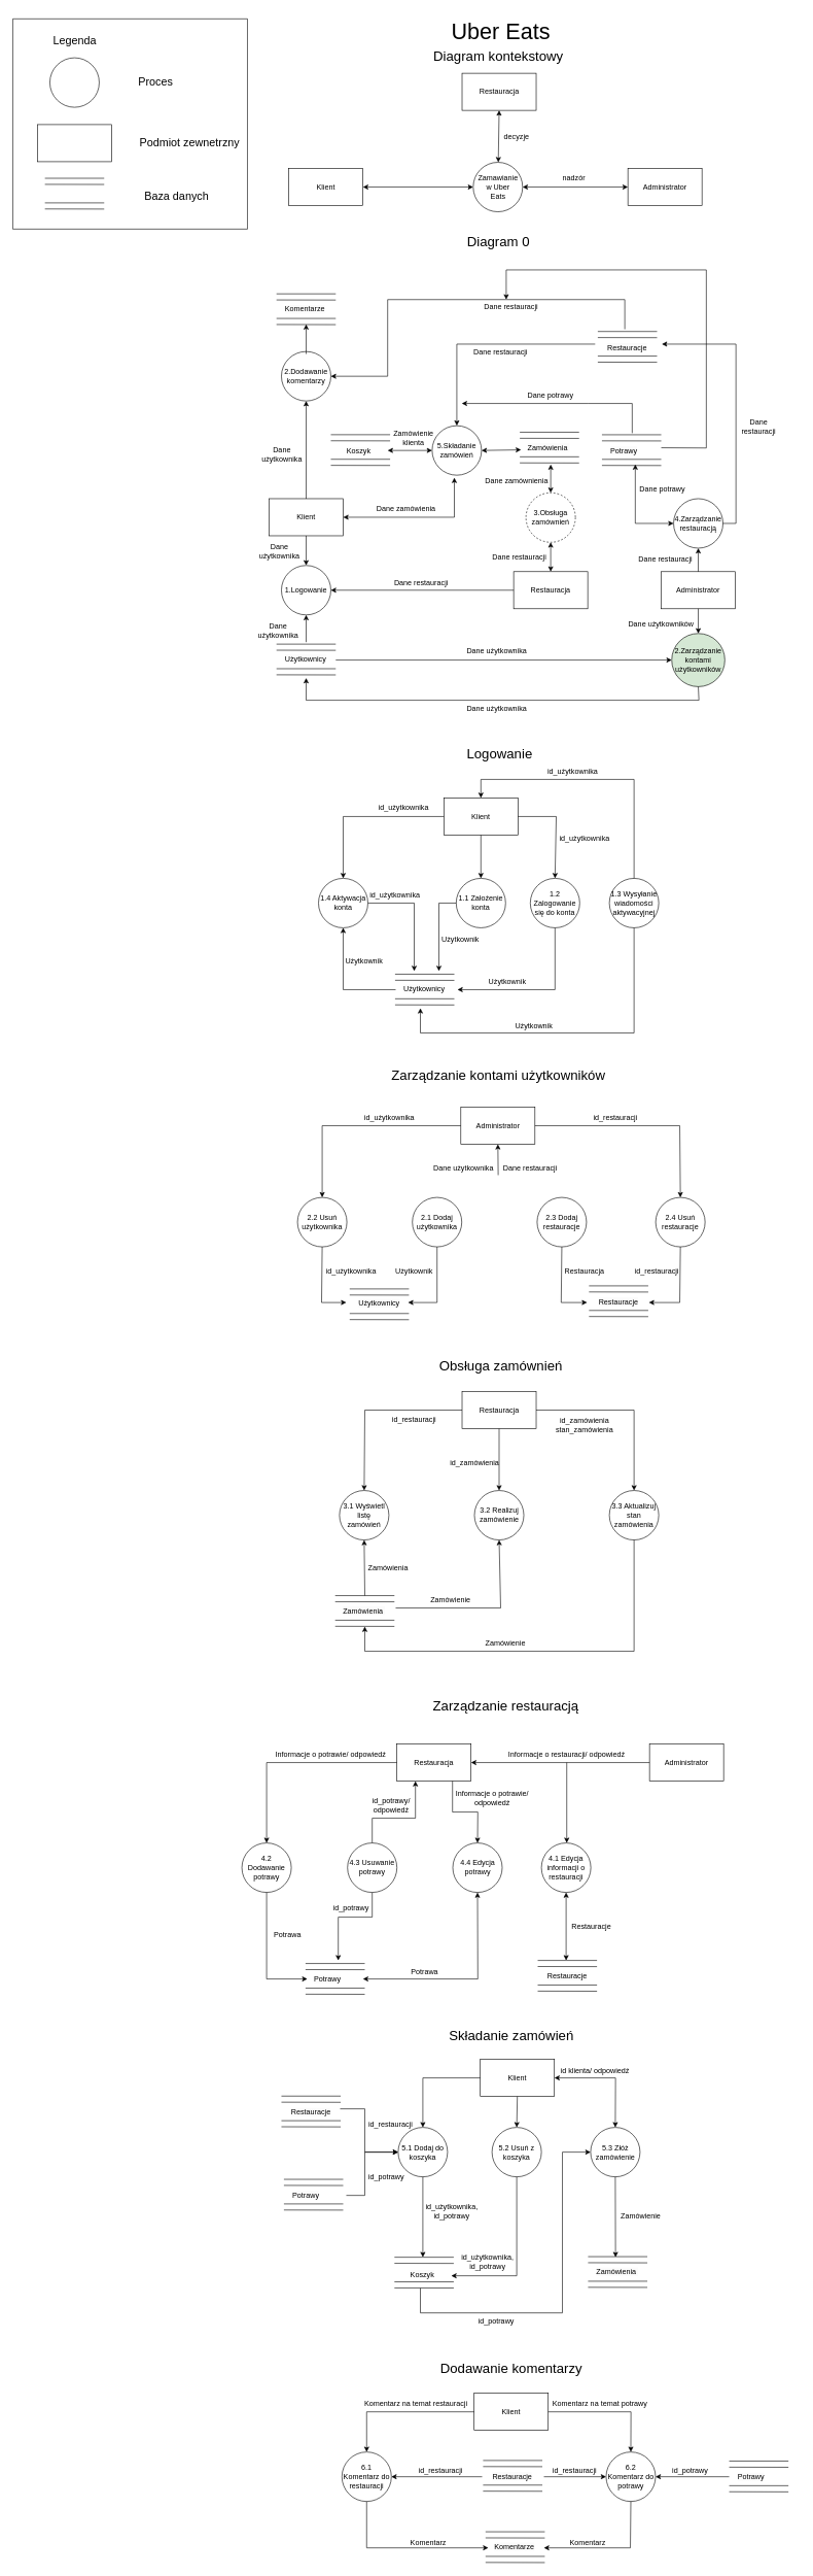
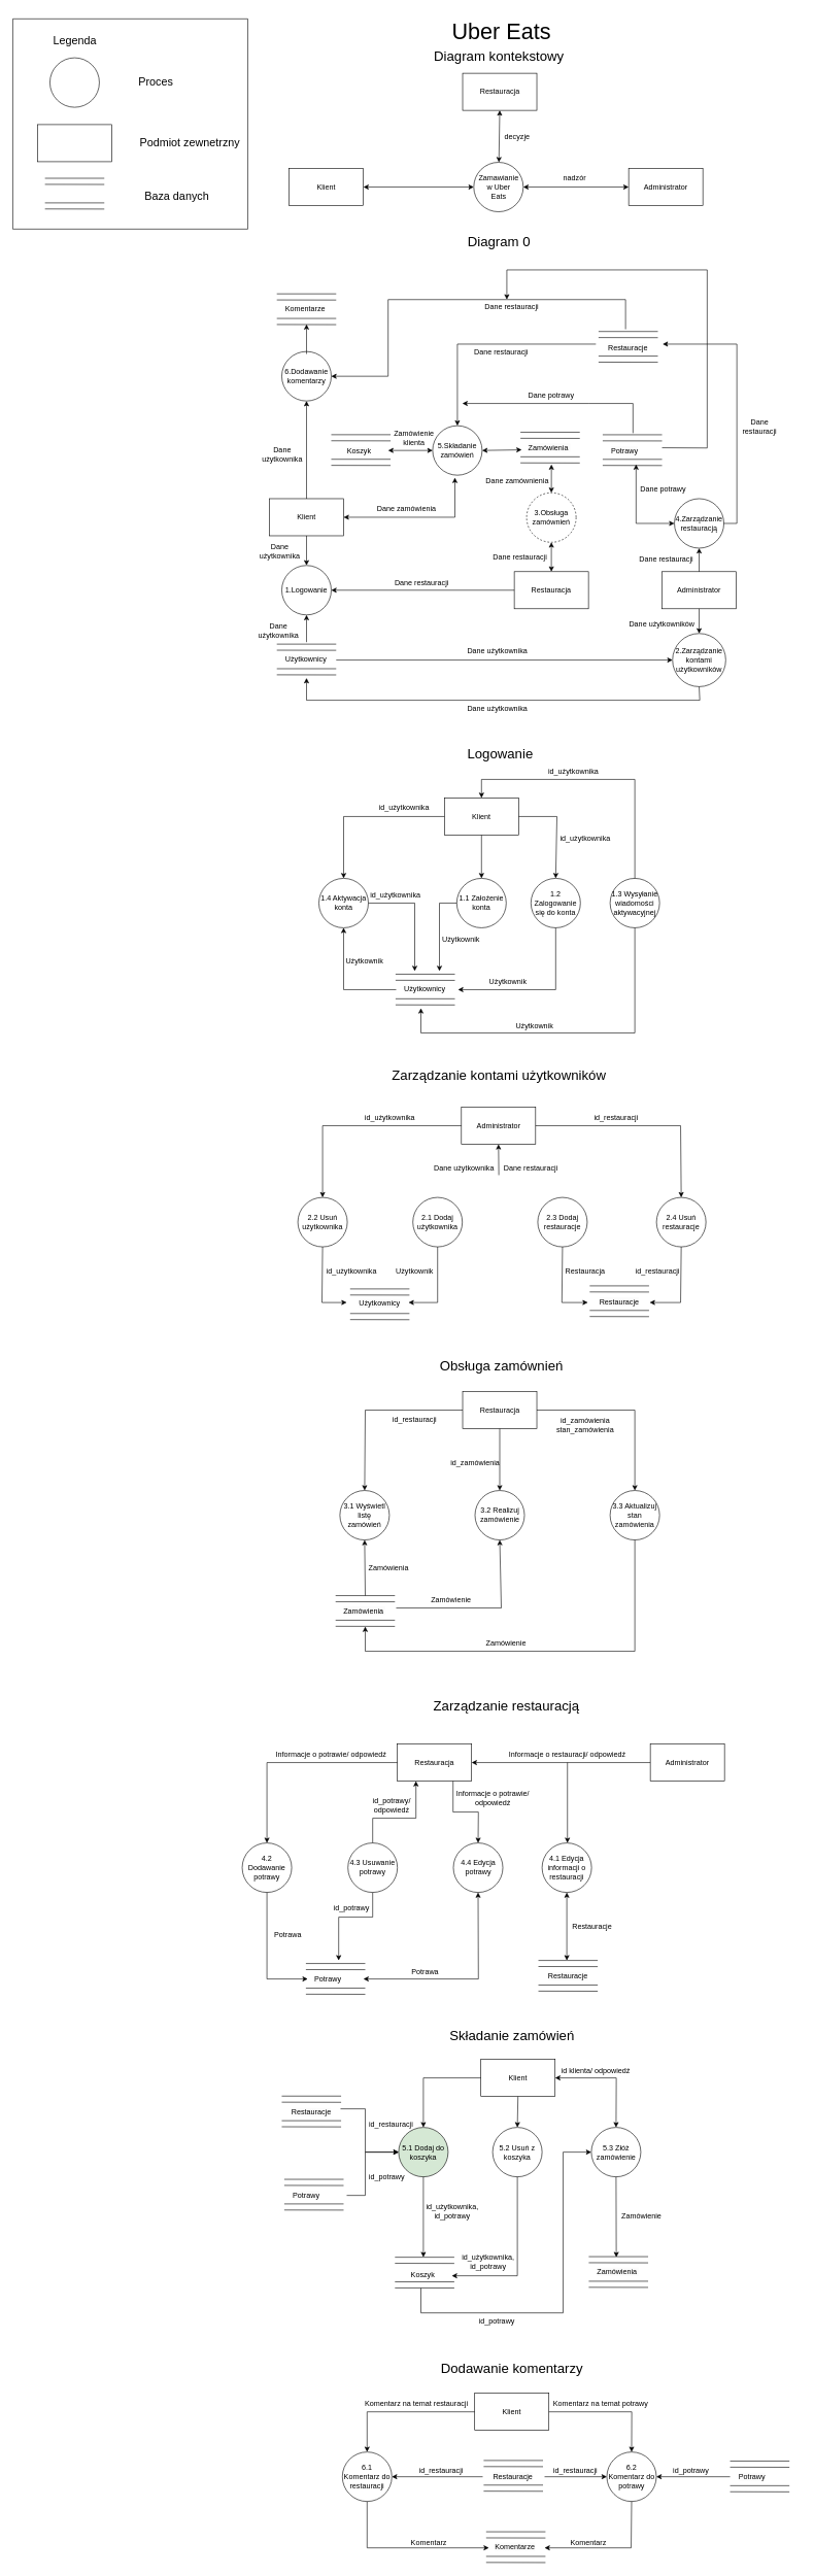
- <mxCell id="27" value="2.Dodawanie&lt;div&gt;komentarzy&lt;/div&gt;" style="ellipse;whiteSpace=wrap;html=1;aspect=fixed;" parent="1" vertex="1"><mxGeometry x="455" y="568" width="80" height="80" as="geometry" /></mxCell>
+ <mxCell id="27" value="6.Dodawanie&lt;div&gt;komentarzy&lt;/div&gt;" style="ellipse;whiteSpace=wrap;html=1;aspect=fixed;" parent="1" vertex="1"><mxGeometry x="455" y="568" width="80" height="80" as="geometry" /></mxCell>
- <mxCell id="31" value="2.Zarządzanie&lt;div&gt;kontami&lt;/div&gt;&lt;div&gt;użytkowników&lt;/div&gt;" style="ellipse;whiteSpace=wrap;html=1;aspect=fixed;fillColor=#d5e8d4;" parent="1" vertex="1"><mxGeometry x="1087" y="1024" width="86" height="86" as="geometry" /></mxCell>
+ <mxCell id="31" value="2.Zarządzanie&lt;div&gt;kontami&lt;/div&gt;&lt;div&gt;użytkowników&lt;/div&gt;" style="ellipse;whiteSpace=wrap;html=1;aspect=fixed;" parent="1" vertex="1"><mxGeometry x="1087" y="1024" width="86" height="86" as="geometry" /></mxCell>
- <mxCell id="221" value="5.1 Dodaj do koszyka" style="ellipse;whiteSpace=wrap;html=1;aspect=fixed;" vertex="1" parent="1"><mxGeometry x="644" y="3440" width="80" height="80" as="geometry" /></mxCell>
+ <mxCell id="221" value="5.1 Dodaj do koszyka" style="ellipse;whiteSpace=wrap;html=1;aspect=fixed;fillColor=#d5e8d4;" vertex="1" parent="1"><mxGeometry x="644" y="3440" width="80" height="80" as="geometry" /></mxCell>
